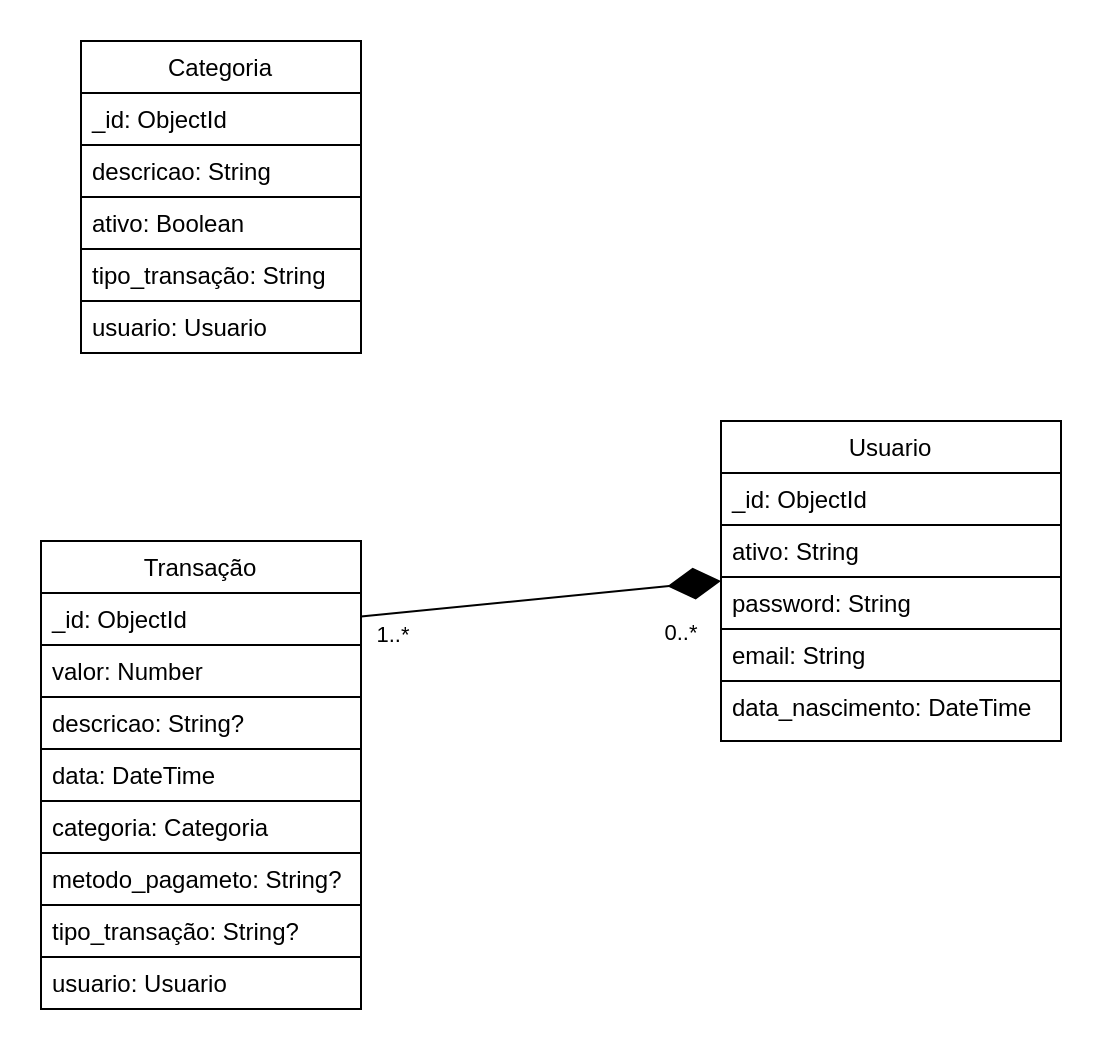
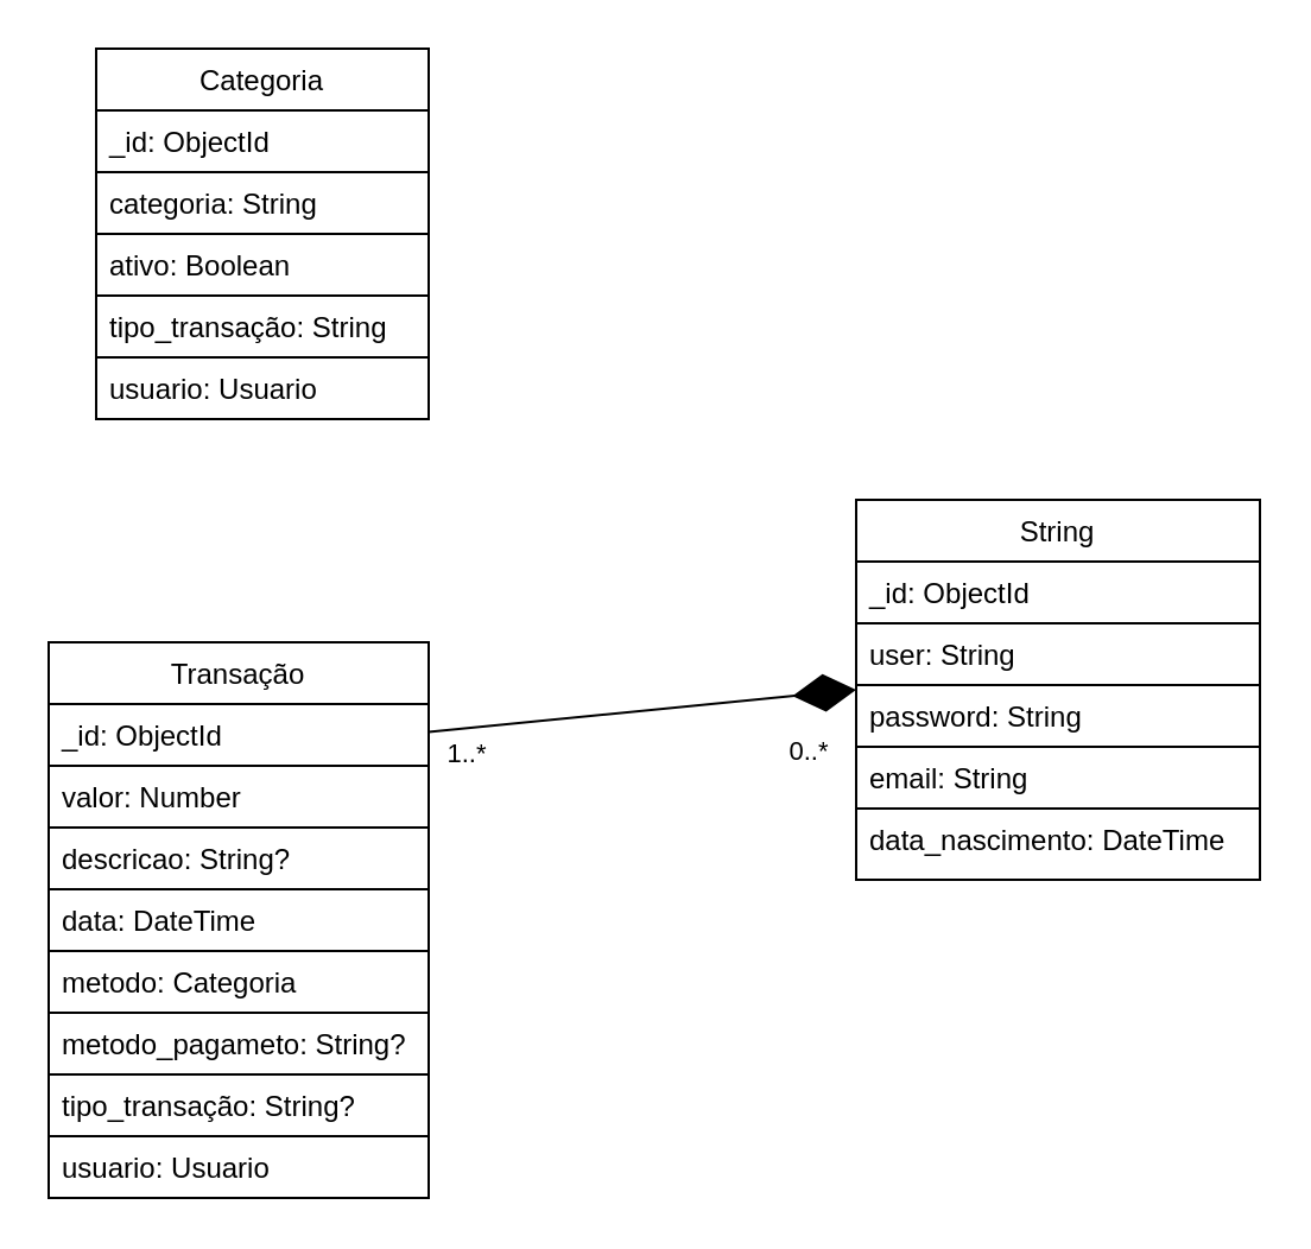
- <mxCell id="13" value="descricao: String" style="text;strokeColor=#000000;fillColor=none;align=left;verticalAlign=top;spacingLeft=4;spacingRight=4;overflow=hidden;rotatable=0;points=[[0,0.5],[1,0.5]];portConstraint=eastwest;labelBackgroundColor=#FFFFFF;labelBorderColor=none;fontColor=#000000;" parent="11" vertex="1"><mxGeometry y="52" width="140" height="26" as="geometry" /></mxCell>
+ <mxCell id="13" value="categoria: String" style="text;strokeColor=#000000;fillColor=none;align=left;verticalAlign=top;spacingLeft=4;spacingRight=4;overflow=hidden;rotatable=0;points=[[0,0.5],[1,0.5]];portConstraint=eastwest;labelBackgroundColor=#FFFFFF;labelBorderColor=none;fontColor=#000000;" parent="11" vertex="1"><mxGeometry y="52" width="140" height="26" as="geometry" /></mxCell>
- <mxCell id="17" value="Usuario" style="swimlane;fontStyle=0;childLayout=stackLayout;horizontal=1;startSize=26;fillColor=none;horizontalStack=0;resizeParent=1;resizeParentMax=0;resizeLast=0;collapsible=1;marginBottom=0;labelBackgroundColor=#FFFFFF;labelBorderColor=none;fontColor=#000000;shadow=0;strokeColor=#000000;" parent="1" vertex="1"><mxGeometry x="360" y="210" width="170" height="160" as="geometry" /></mxCell>
+ <mxCell id="17" value="String" style="swimlane;fontStyle=0;childLayout=stackLayout;horizontal=1;startSize=26;fillColor=none;horizontalStack=0;resizeParent=1;resizeParentMax=0;resizeLast=0;collapsible=1;marginBottom=0;labelBackgroundColor=#FFFFFF;labelBorderColor=none;fontColor=#000000;shadow=0;strokeColor=#000000;" parent="1" vertex="1"><mxGeometry x="360" y="210" width="170" height="160" as="geometry" /></mxCell>
- <mxCell id="19" value="ativo: String" style="text;strokeColor=#000000;fillColor=none;align=left;verticalAlign=top;spacingLeft=4;spacingRight=4;overflow=hidden;rotatable=0;points=[[0,0.5],[1,0.5]];portConstraint=eastwest;labelBackgroundColor=#FFFFFF;labelBorderColor=none;fontColor=#000000;" parent="17" vertex="1"><mxGeometry y="52" width="170" height="26" as="geometry" /></mxCell>
+ <mxCell id="19" value="user: String" style="text;strokeColor=#000000;fillColor=none;align=left;verticalAlign=top;spacingLeft=4;spacingRight=4;overflow=hidden;rotatable=0;points=[[0,0.5],[1,0.5]];portConstraint=eastwest;labelBackgroundColor=#FFFFFF;labelBorderColor=none;fontColor=#000000;" parent="17" vertex="1"><mxGeometry y="52" width="170" height="26" as="geometry" /></mxCell>
- <mxCell id="7" value="categoria: Categoria" style="text;strokeColor=#000000;fillColor=none;align=left;verticalAlign=top;spacingLeft=4;spacingRight=4;overflow=hidden;rotatable=0;points=[[0,0.5],[1,0.5]];portConstraint=eastwest;labelBackgroundColor=#FFFFFF;labelBorderColor=none;fontColor=#000000;" parent="2" vertex="1"><mxGeometry y="130" width="160" height="26" as="geometry" /></mxCell>
+ <mxCell id="7" value="metodo: Categoria" style="text;strokeColor=#000000;fillColor=none;align=left;verticalAlign=top;spacingLeft=4;spacingRight=4;overflow=hidden;rotatable=0;points=[[0,0.5],[1,0.5]];portConstraint=eastwest;labelBackgroundColor=#FFFFFF;labelBorderColor=none;fontColor=#000000;" parent="2" vertex="1"><mxGeometry y="130" width="160" height="26" as="geometry" /></mxCell>
